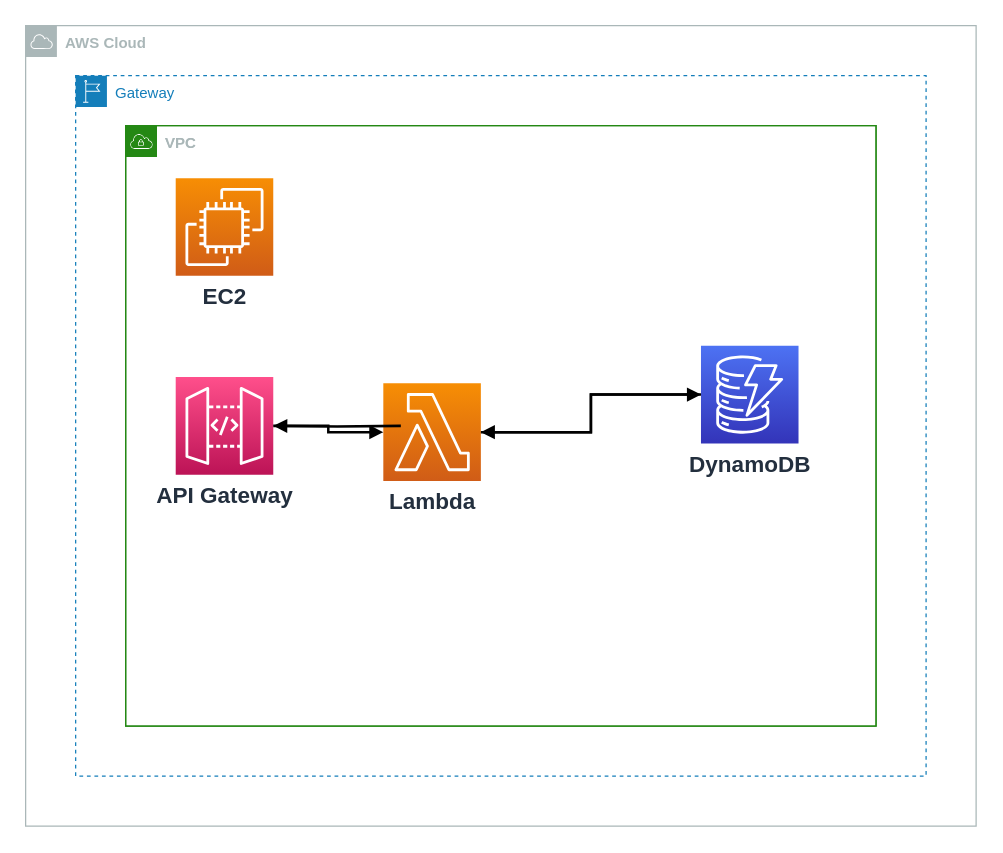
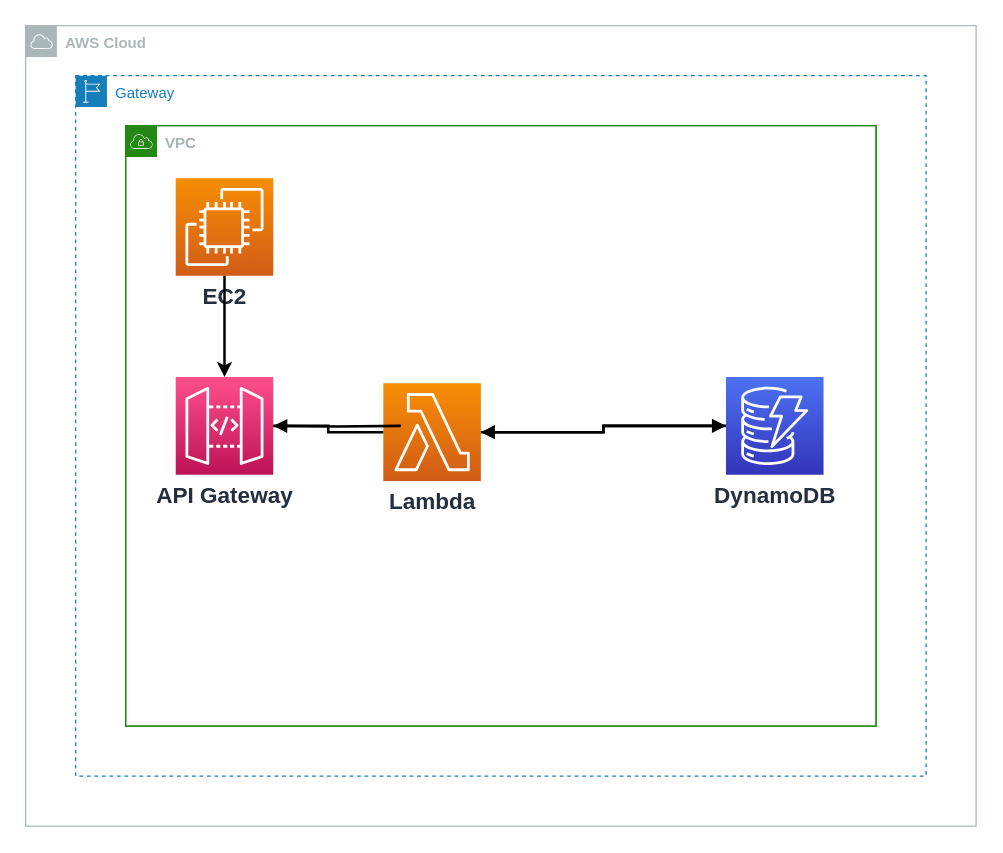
+ <mxCell id="10" style="edgeStyle=none;html=1;entryX=0.5;entryY=0;entryDx=0;entryDy=0;entryPerimeter=0;fontFamily=Helvetica;fontSize=18;fontColor=#232F3E;fontStyle=1;strokeWidth=2;" parent="5" source="6" target="7" edge="1"><mxGeometry relative="1" as="geometry"><mxPoint x="540" y="118" as="sourcePoint" /><mxPoint x="299" y="199" as="targetPoint" /></mxGeometry></mxCell>
- <mxCell id="8" value="&lt;b&gt;&lt;font style=&quot;font-size: 18px;&quot;&gt;DynamoDB&lt;/font&gt;&lt;/b&gt;" style="sketch=0;points=[[0,0,0],[0.25,0,0],[0.5,0,0],[0.75,0,0],[1,0,0],[0,1,0],[0.25,1,0],[0.5,1,0],[0.75,1,0],[1,1,0],[0,0.25,0],[0,0.5,0],[0,0.75,0],[1,0.25,0],[1,0.5,0],[1,0.75,0]];outlineConnect=0;fontColor=#232F3E;gradientColor=#4D72F3;gradientDirection=north;fillColor=#3334B9;strokeColor=#ffffff;dashed=0;verticalLabelPosition=bottom;verticalAlign=top;align=center;html=1;fontSize=12;fontStyle=0;aspect=fixed;shape=mxgraph.aws4.resourceIcon;resIcon=mxgraph.aws4.dynamodb;" parent="5" vertex="1"><mxGeometry x="460" y="176" width="78" height="78" as="geometry" /></mxCell>
+ <mxCell id="8" value="&lt;b&gt;&lt;font style=&quot;font-size: 18px;&quot;&gt;DynamoDB&lt;/font&gt;&lt;/b&gt;" style="sketch=0;points=[[0,0,0],[0.25,0,0],[0.5,0,0],[0.75,0,0],[1,0,0],[0,1,0],[0.25,1,0],[0.5,1,0],[0.75,1,0],[1,1,0],[0,0.25,0],[0,0.5,0],[0,0.75,0],[1,0.25,0],[1,0.5,0],[1,0.75,0]];outlineConnect=0;fontColor=#232F3E;gradientColor=#4D72F3;gradientDirection=north;fillColor=#3334B9;strokeColor=#ffffff;dashed=0;verticalLabelPosition=bottom;verticalAlign=top;align=center;html=1;fontSize=12;fontStyle=0;aspect=fixed;shape=mxgraph.aws4.resourceIcon;resIcon=mxgraph.aws4.dynamodb;" parent="5" vertex="1"><mxGeometry x="480" y="201" width="78" height="78" as="geometry" /></mxCell>
- <mxCell id="11" value="" style="edgeStyle=orthogonalEdgeStyle;html=1;endArrow=block;elbow=vertical;startArrow=none;endFill=1;strokeColor=default;rounded=0;labelBackgroundColor=#FFFFFF;fontStyle=0;exitX=1;exitY=0.5;exitDx=0;exitDy=0;exitPerimeter=0;strokeWidth=2;entryX=0;entryY=0.5;entryDx=0;entryDy=0;entryPerimeter=0;" parent="5" source="7" target="9" edge="1"><mxGeometry width="100" relative="1" as="geometry"><mxPoint x="128" y="250" as="sourcePoint" /><mxPoint x="230" y="250" as="targetPoint" /></mxGeometry></mxCell>
+ <mxCell id="11" value="" style="edgeStyle=orthogonalEdgeStyle;html=1;endArrow=none;elbow=vertical;startArrow=none;endFill=1;strokeColor=default;rounded=0;labelBackgroundColor=#FFFFFF;fontStyle=0;exitX=1;exitY=0.5;exitDx=0;exitDy=0;exitPerimeter=0;strokeWidth=2;entryX=0;entryY=0.5;entryDx=0;entryDy=0;entryPerimeter=0;" parent="5" source="7" target="9" edge="1"><mxGeometry width="100" relative="1" as="geometry"><mxPoint x="128" y="250" as="sourcePoint" /><mxPoint x="230" y="250" as="targetPoint" /></mxGeometry></mxCell>
